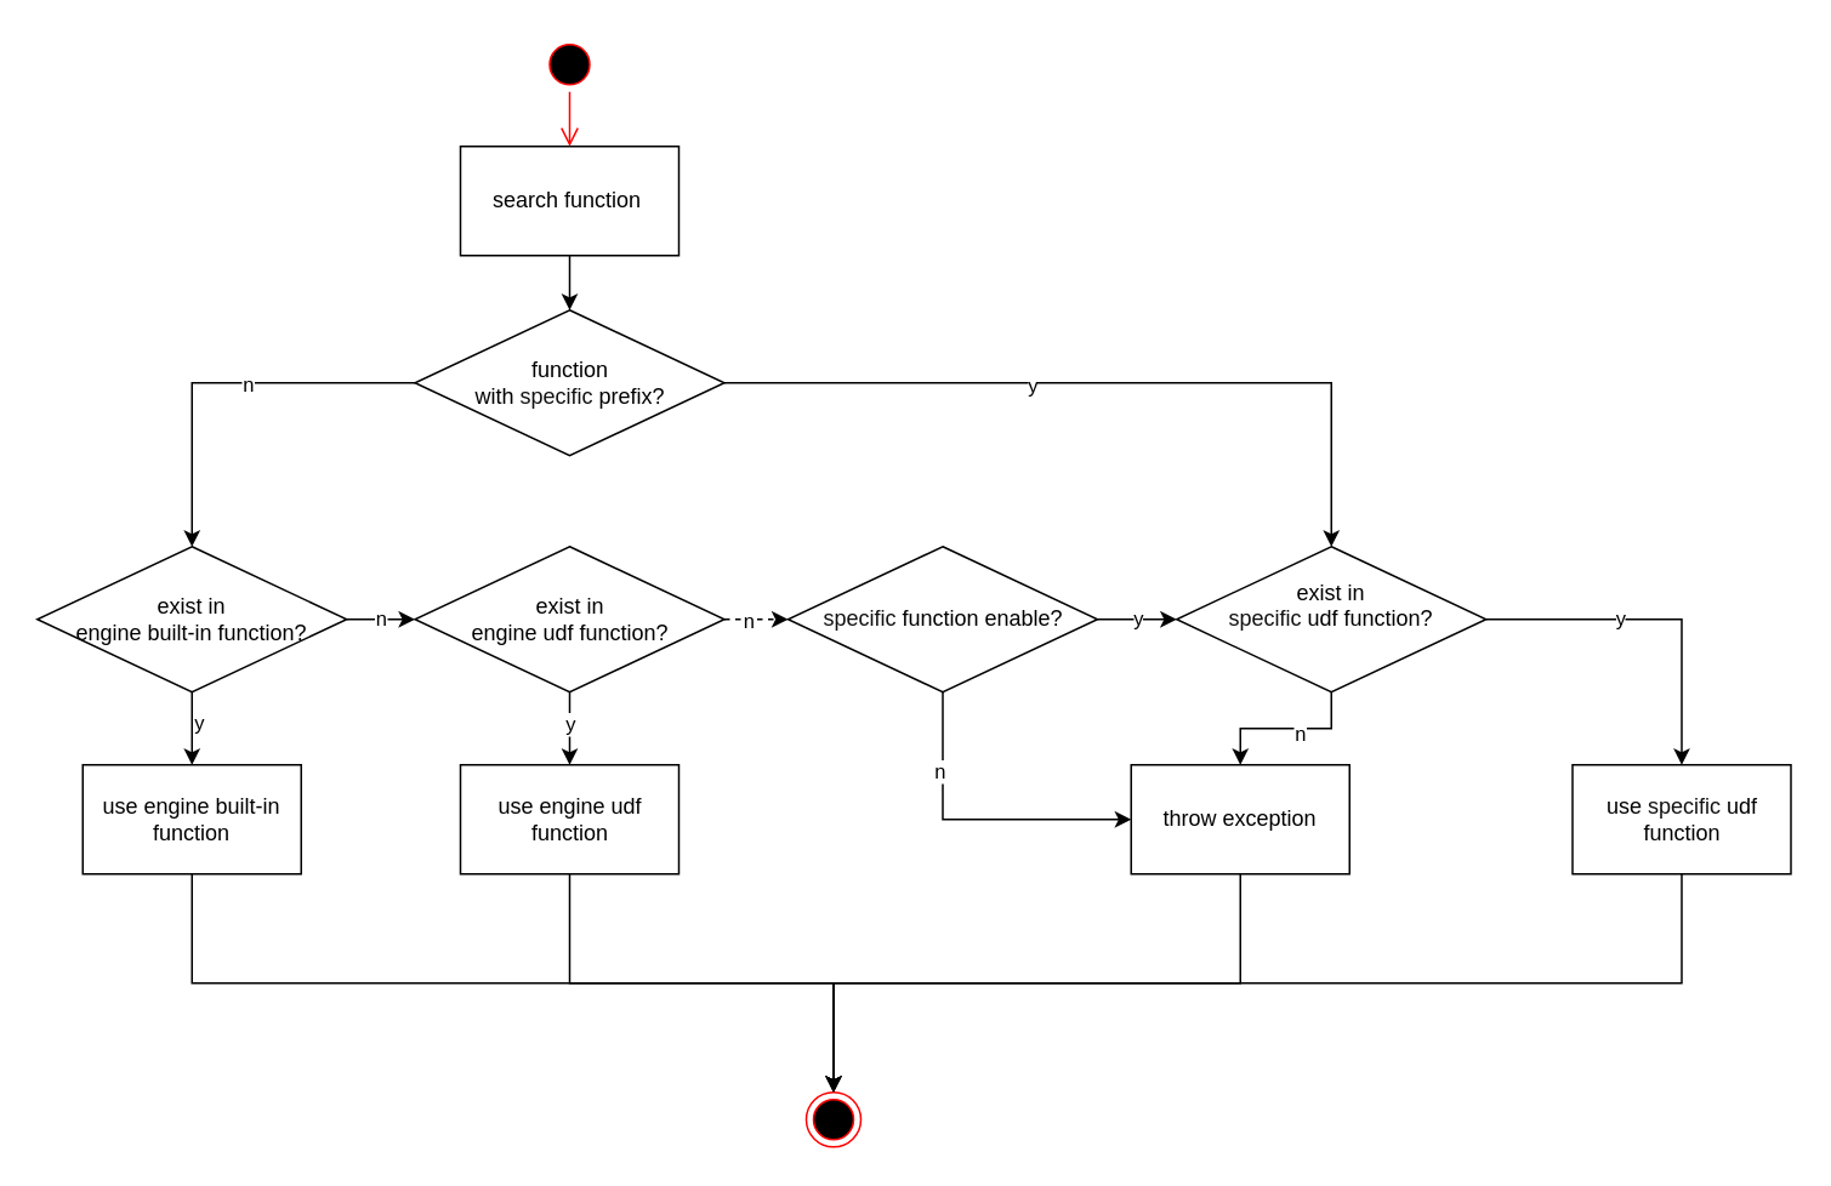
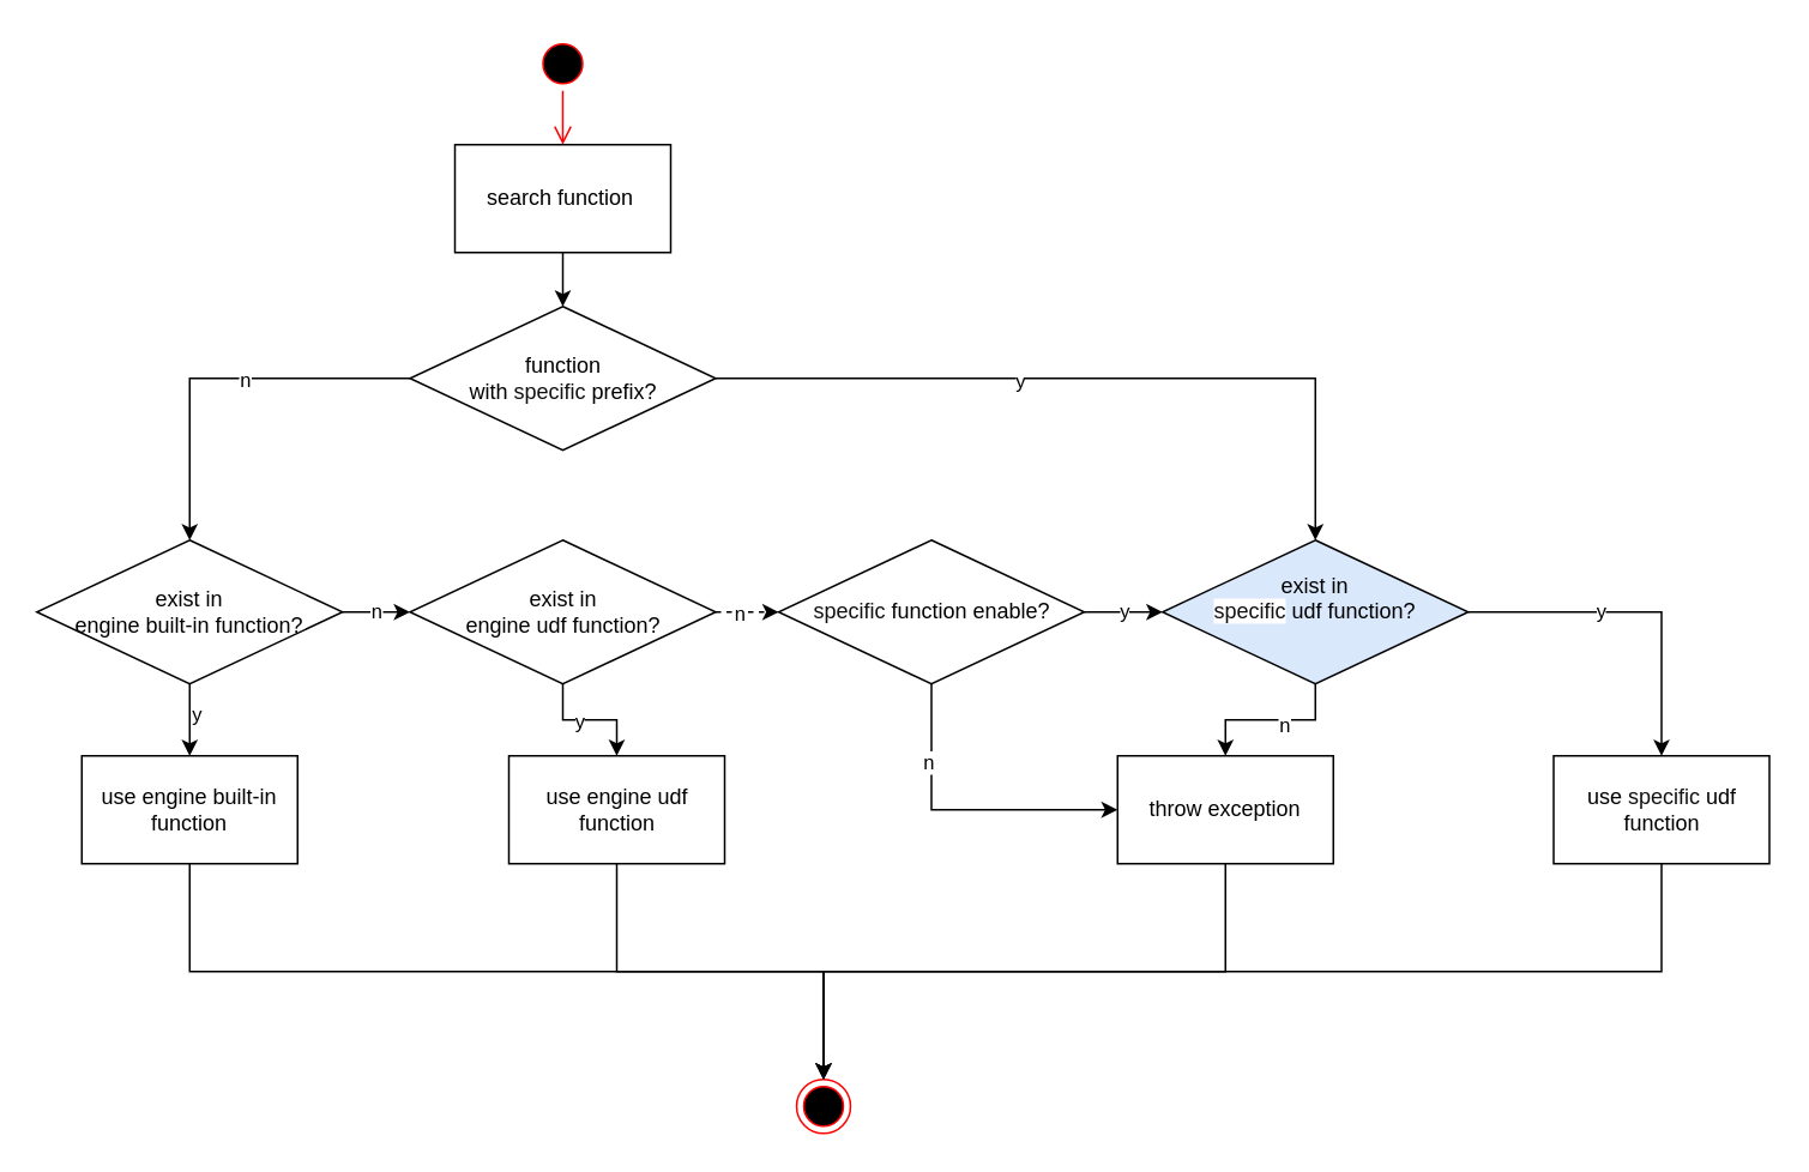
- <mxCell id="21" value="exist in&lt;br style=&quot;font-size: 12px;&quot;&gt;&lt;span style=&quot;color: rgb(17, 17, 17); font-family: Arial, Helvetica, sans-serif; font-size: 12px; text-align: left; background-color: rgb(255, 255, 255);&quot;&gt;specific&lt;/span&gt;&amp;nbsp;udf function?&lt;div&gt;&lt;br&gt;&lt;/div&gt;" style="rhombus;whiteSpace=wrap;html=1;fontSize=12;" parent="1" vertex="1"><mxGeometry x="646" y="300" width="170" height="80" as="geometry" /></mxCell>
+ <mxCell id="21" value="exist in&lt;br style=&quot;font-size: 12px;&quot;&gt;&lt;span style=&quot;color: rgb(17, 17, 17); font-family: Arial, Helvetica, sans-serif; font-size: 12px; text-align: left; background-color: rgb(255, 255, 255);&quot;&gt;specific&lt;/span&gt;&amp;nbsp;udf function?&lt;div&gt;&lt;br&gt;&lt;/div&gt;" style="rhombus;whiteSpace=wrap;html=1;fontSize=12;fillColor=#dae8fc;" parent="1" vertex="1"><mxGeometry x="646" y="300" width="170" height="80" as="geometry" /></mxCell>
- <mxCell id="28" value="use engine udf function" style="rounded=0;whiteSpace=wrap;html=1;" parent="1" vertex="1"><mxGeometry x="252.5" y="420" width="120" height="60" as="geometry" /></mxCell>
+ <mxCell id="28" value="use engine udf function" style="rounded=0;whiteSpace=wrap;html=1;" parent="1" vertex="1"><mxGeometry x="282.5" y="420" width="120" height="60" as="geometry" /></mxCell>
